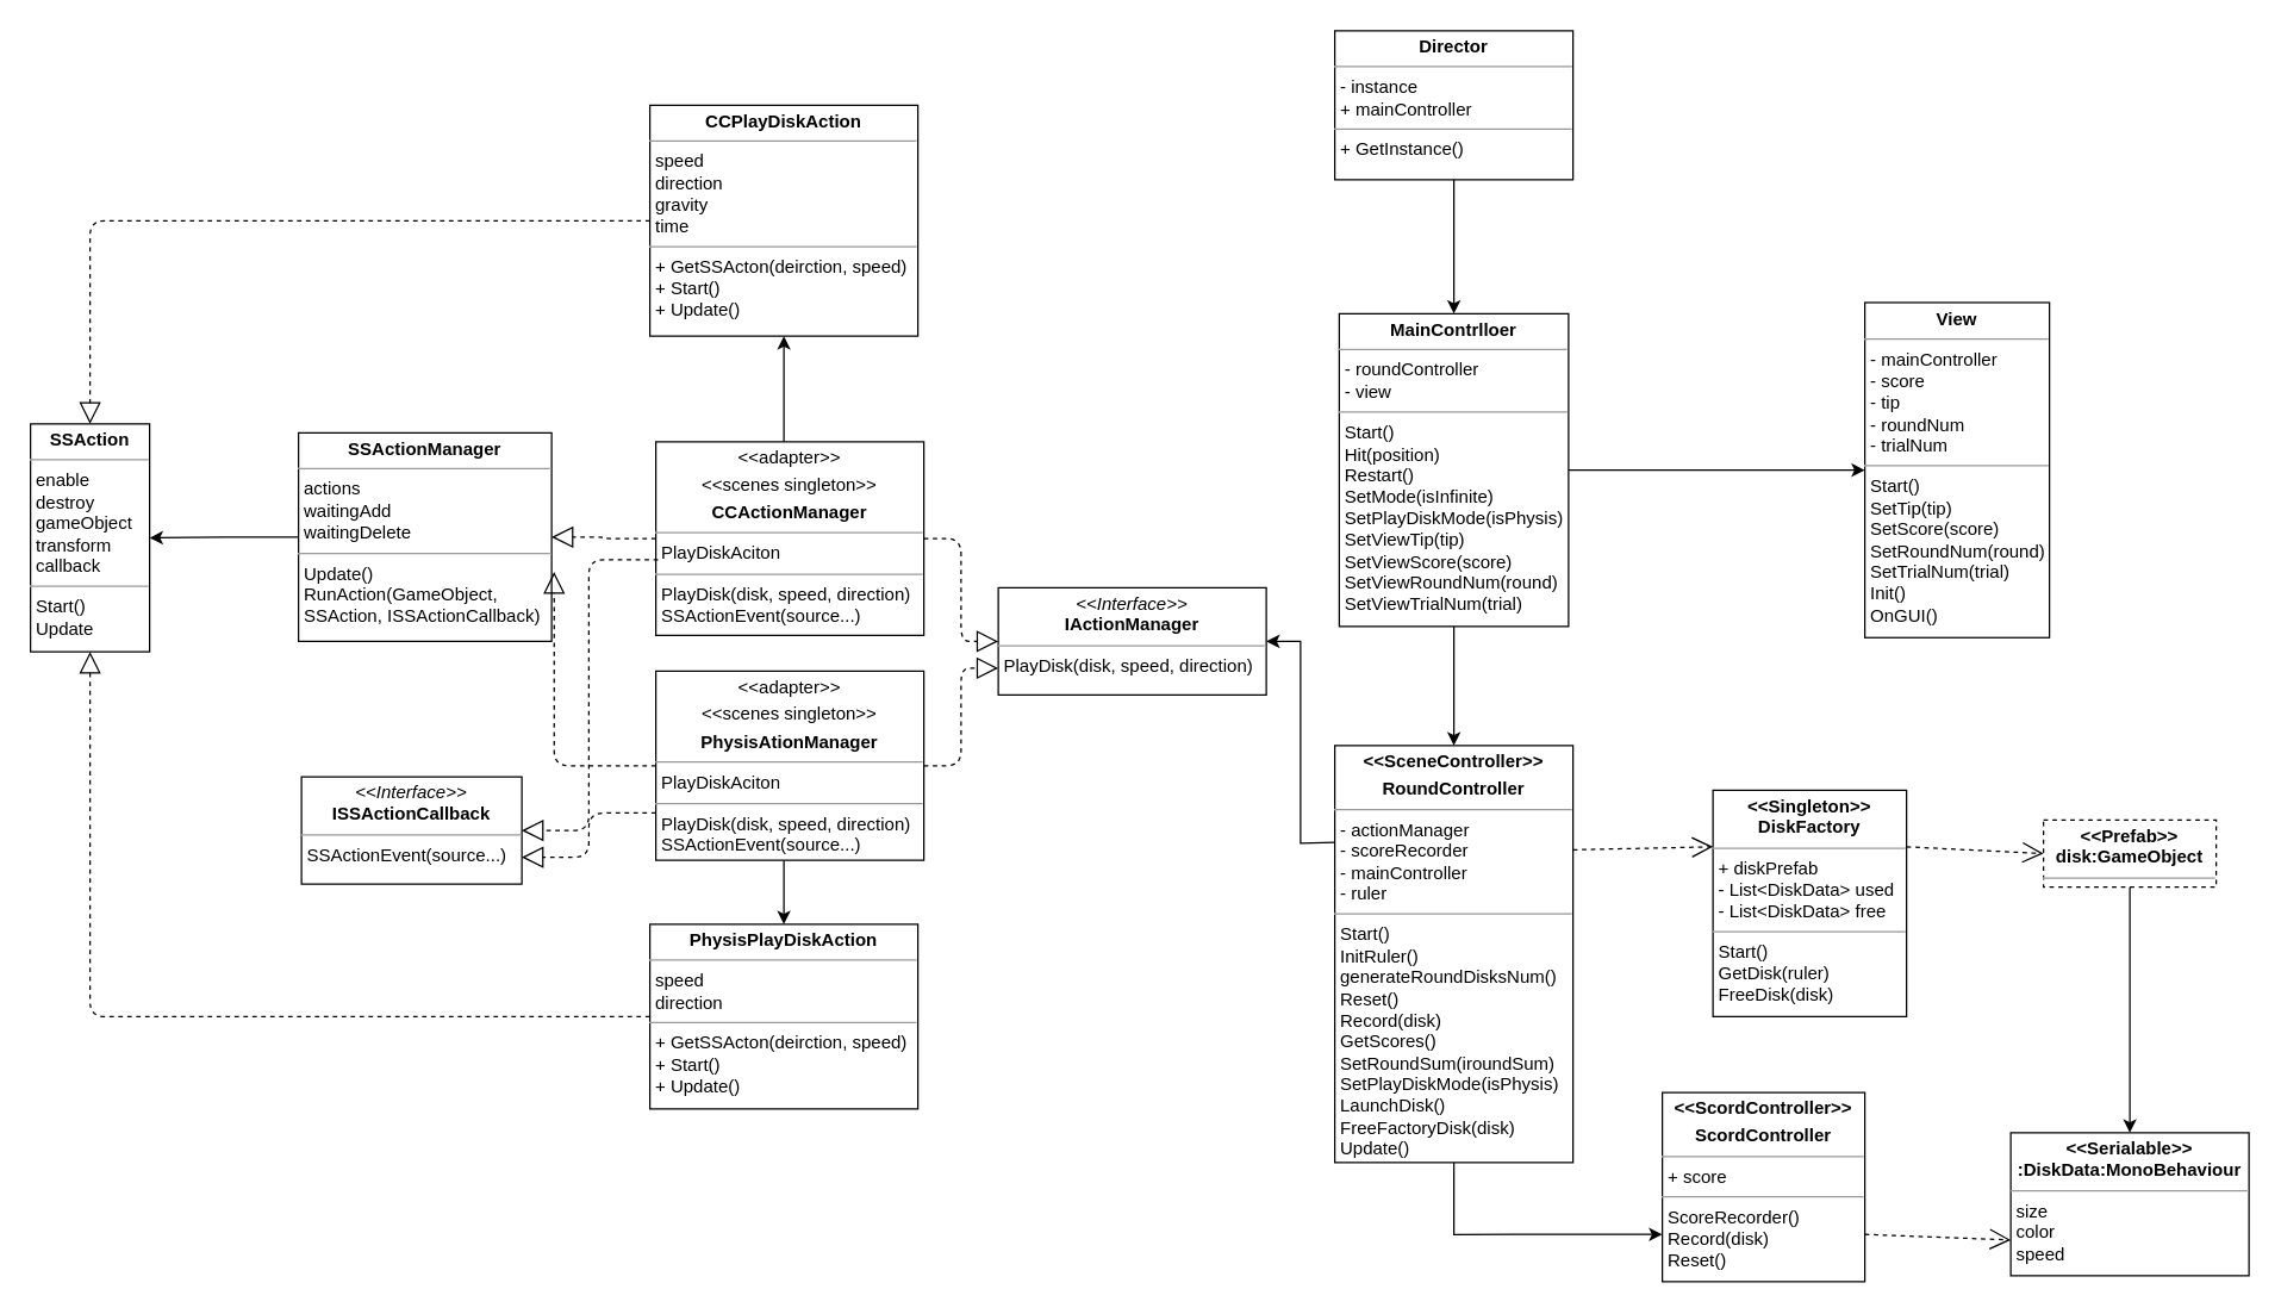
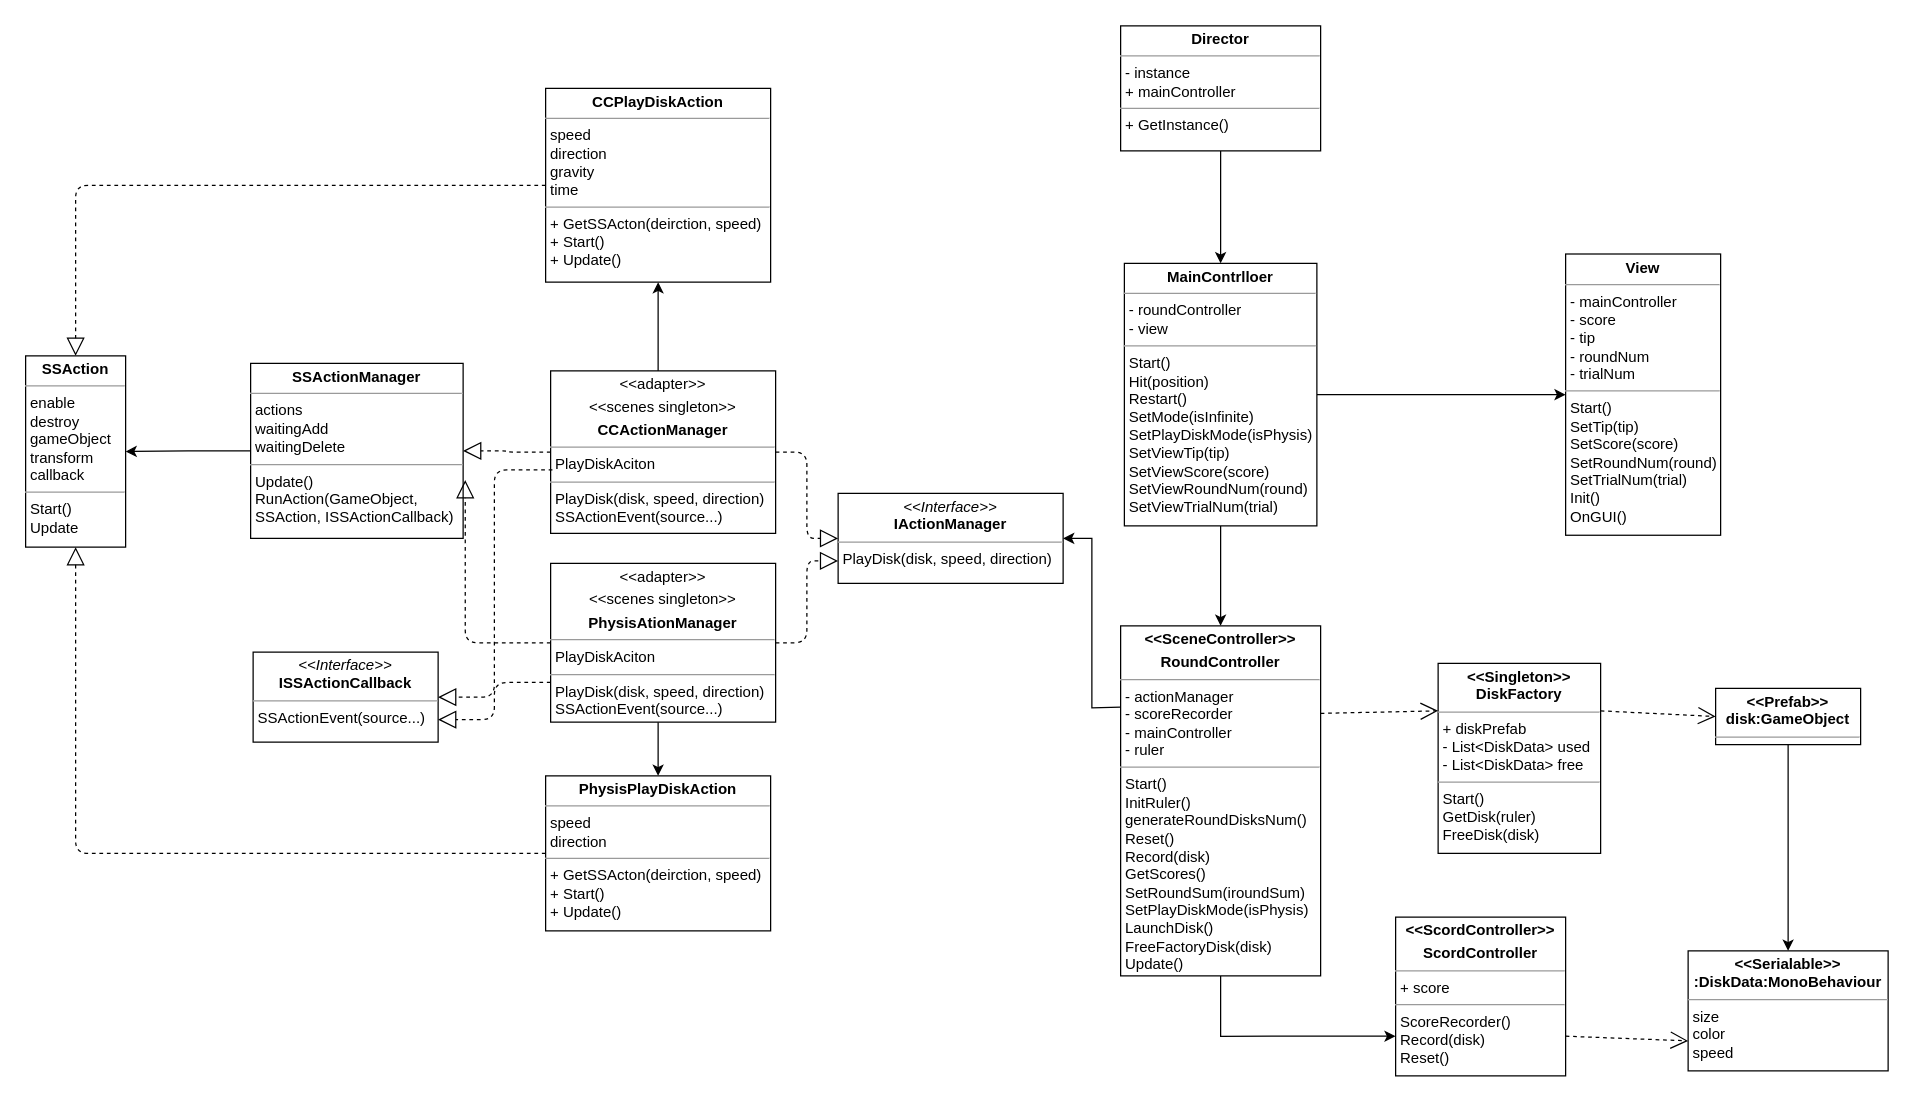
- <mxCell id="5" value="&lt;p style=&quot;margin: 0px ; margin-top: 4px ; text-align: center&quot;&gt;&lt;b&gt;&amp;lt;&amp;lt;Prefab&amp;gt;&amp;gt;&lt;/b&gt;&lt;br&gt;&lt;b&gt;disk:GameObject&lt;/b&gt;&lt;/p&gt;&lt;hr size=&quot;1&quot;&gt;&lt;p style=&quot;margin: 0px ; margin-left: 4px&quot;&gt;&lt;br&gt;&lt;/p&gt;" style="verticalAlign=top;align=left;overflow=fill;fontSize=12;fontFamily=Helvetica;html=1;dashed=1;" parent="1" vertex="1"><mxGeometry x="1372" y="550" width="116" height="45" as="geometry" /></mxCell>
+ <mxCell id="5" value="&lt;p style=&quot;margin: 0px ; margin-top: 4px ; text-align: center&quot;&gt;&lt;b&gt;&amp;lt;&amp;lt;Prefab&amp;gt;&amp;gt;&lt;/b&gt;&lt;br&gt;&lt;b&gt;disk:GameObject&lt;/b&gt;&lt;/p&gt;&lt;hr size=&quot;1&quot;&gt;&lt;p style=&quot;margin: 0px ; margin-left: 4px&quot;&gt;&lt;br&gt;&lt;/p&gt;" style="verticalAlign=top;align=left;overflow=fill;fontSize=12;fontFamily=Helvetica;html=1;" parent="1" vertex="1"><mxGeometry x="1372" y="550" width="116" height="45" as="geometry" /></mxCell>
